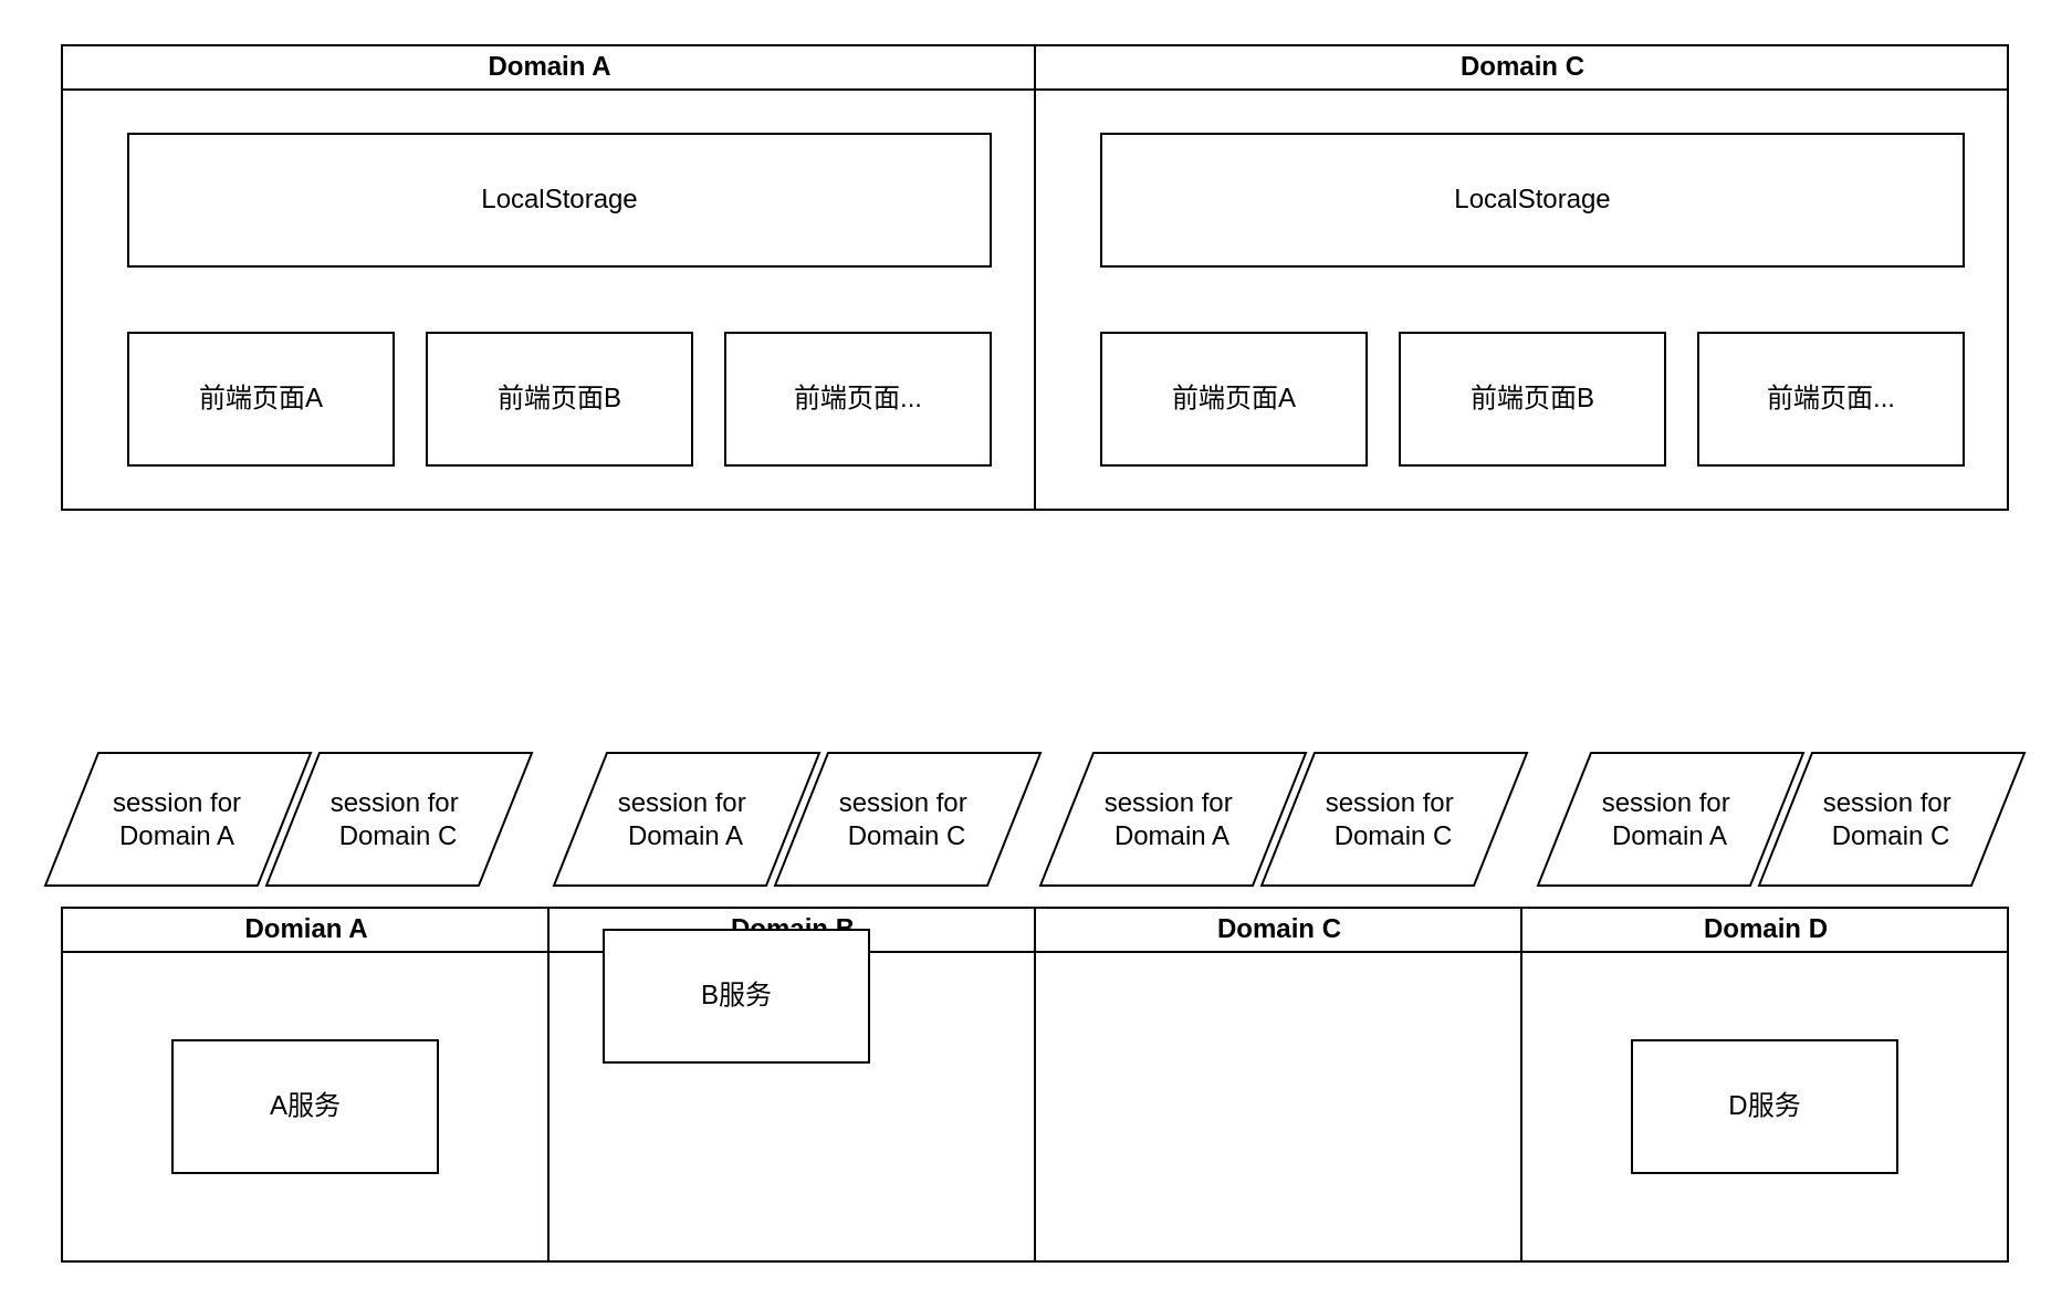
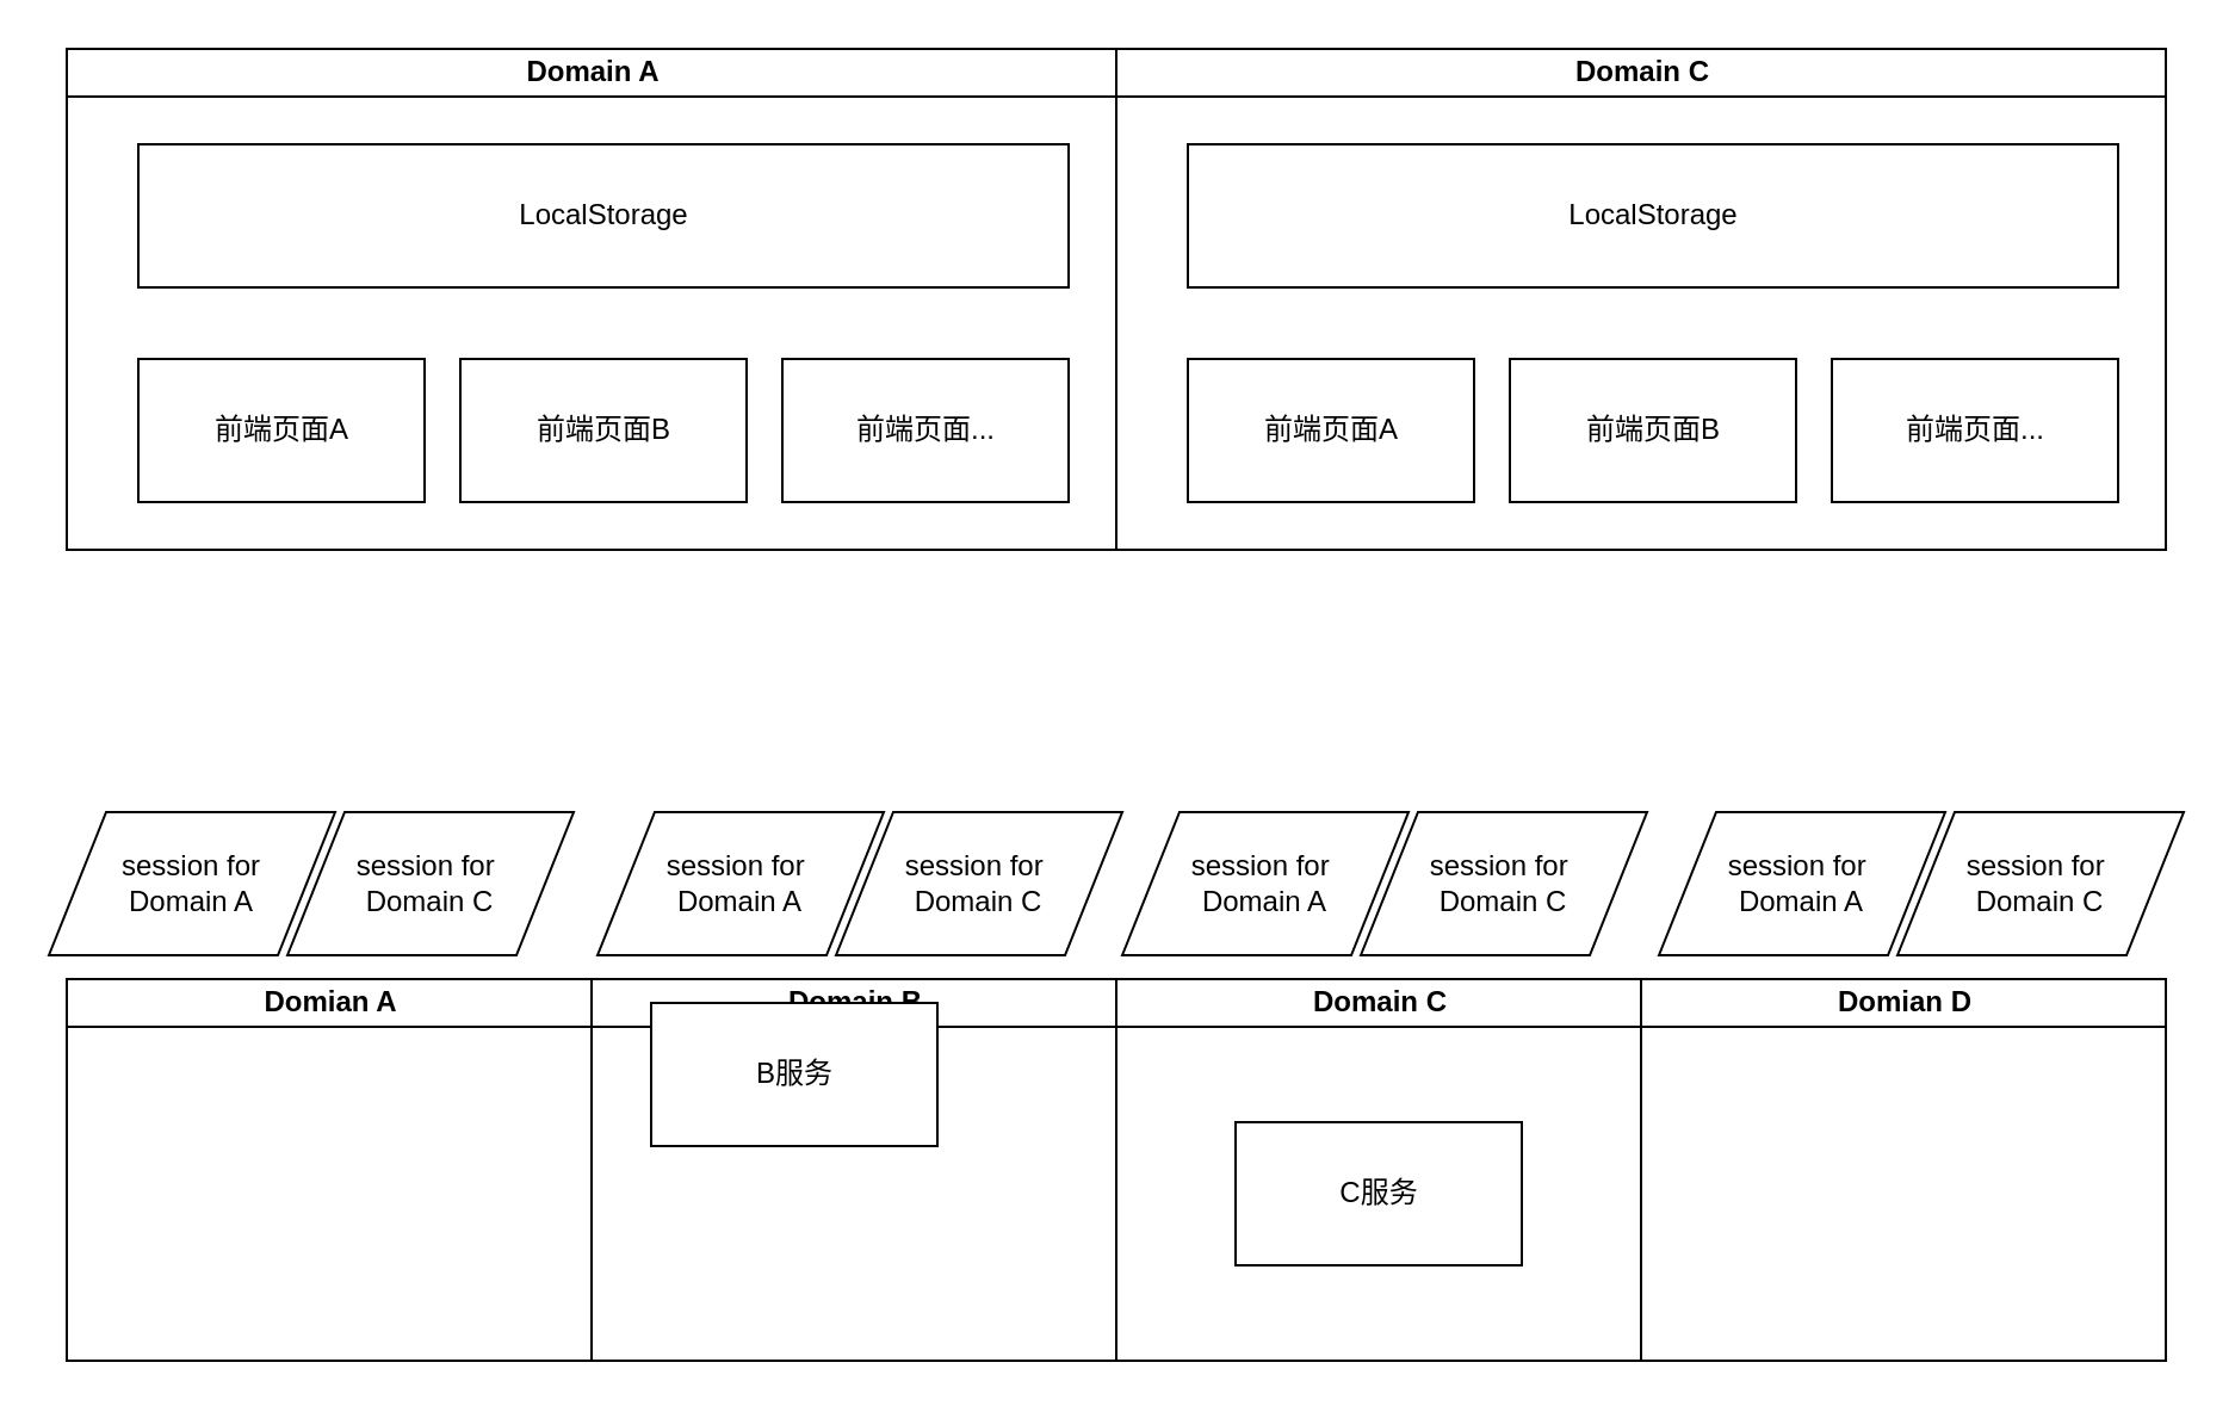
- <mxCell id="13" value="Domain D" style="swimlane;html=1;startSize=20;horizontal=1;containerType=tree;" vertex="1" parent="1"><mxGeometry x="687.5" y="410" width="220" height="160" as="geometry" /></mxCell>
+ <mxCell id="13" value="Domian D" style="swimlane;html=1;startSize=20;horizontal=1;containerType=tree;" vertex="1" parent="1"><mxGeometry x="687.5" y="410" width="220" height="160" as="geometry" /></mxCell>
- <mxCell id="8" value="A服务" style="rounded=0;whiteSpace=wrap;html=1;" vertex="1" parent="7"><mxGeometry x="50" y="60" width="120" height="60" as="geometry" /></mxCell>
+ <mxCell id="12" value="C服务" style="rounded=0;whiteSpace=wrap;html=1;" vertex="1" parent="11"><mxGeometry x="50" y="60" width="120" height="60" as="geometry" /></mxCell>
- <mxCell id="14" value="D服务" style="rounded=0;whiteSpace=wrap;html=1;" vertex="1" parent="13"><mxGeometry x="50" y="60" width="120" height="60" as="geometry" /></mxCell>
